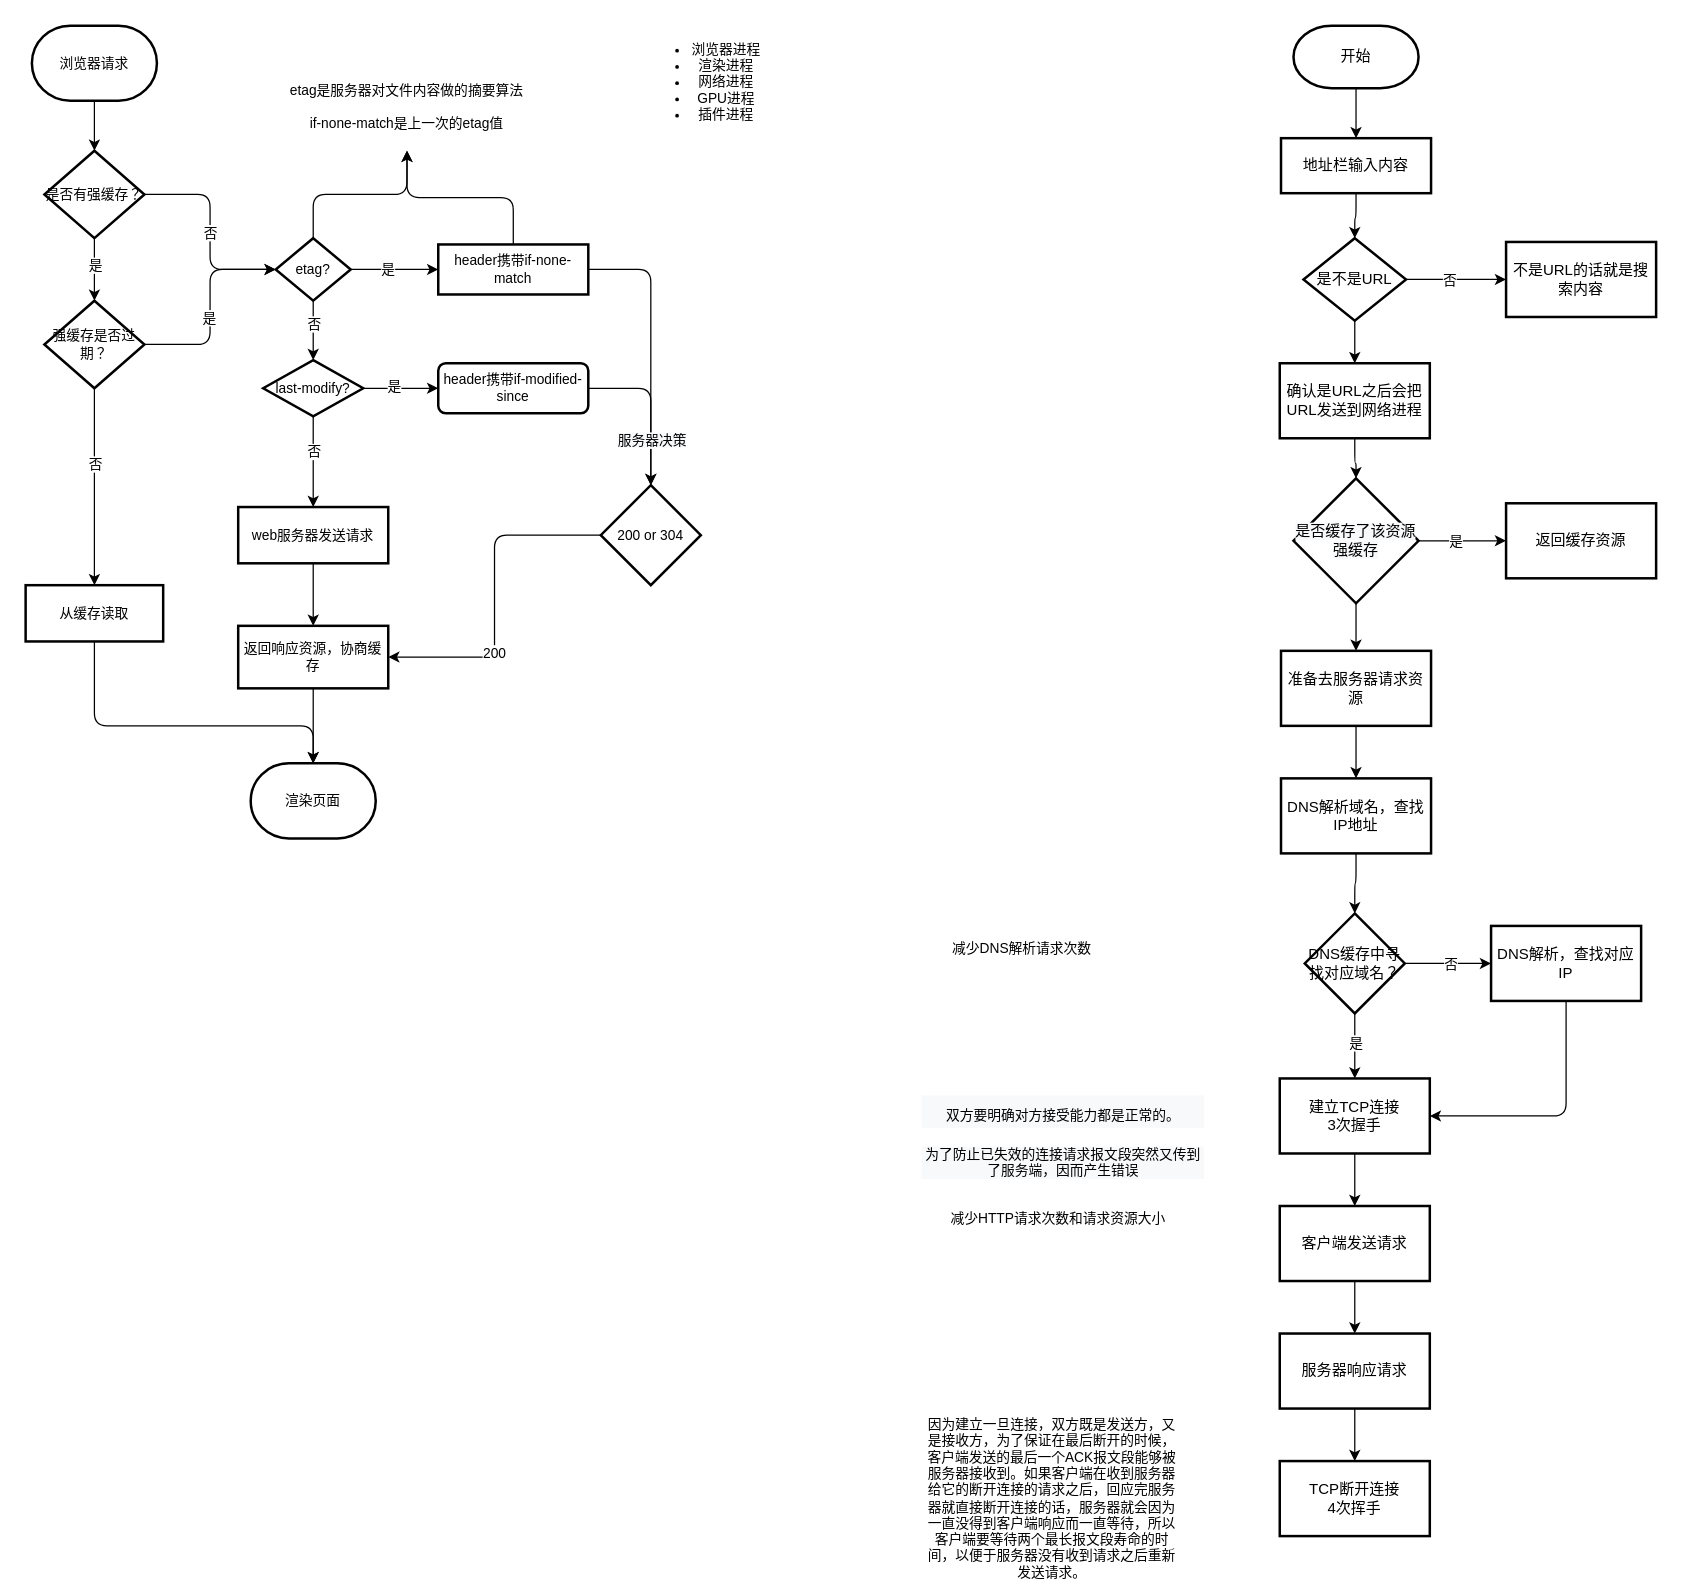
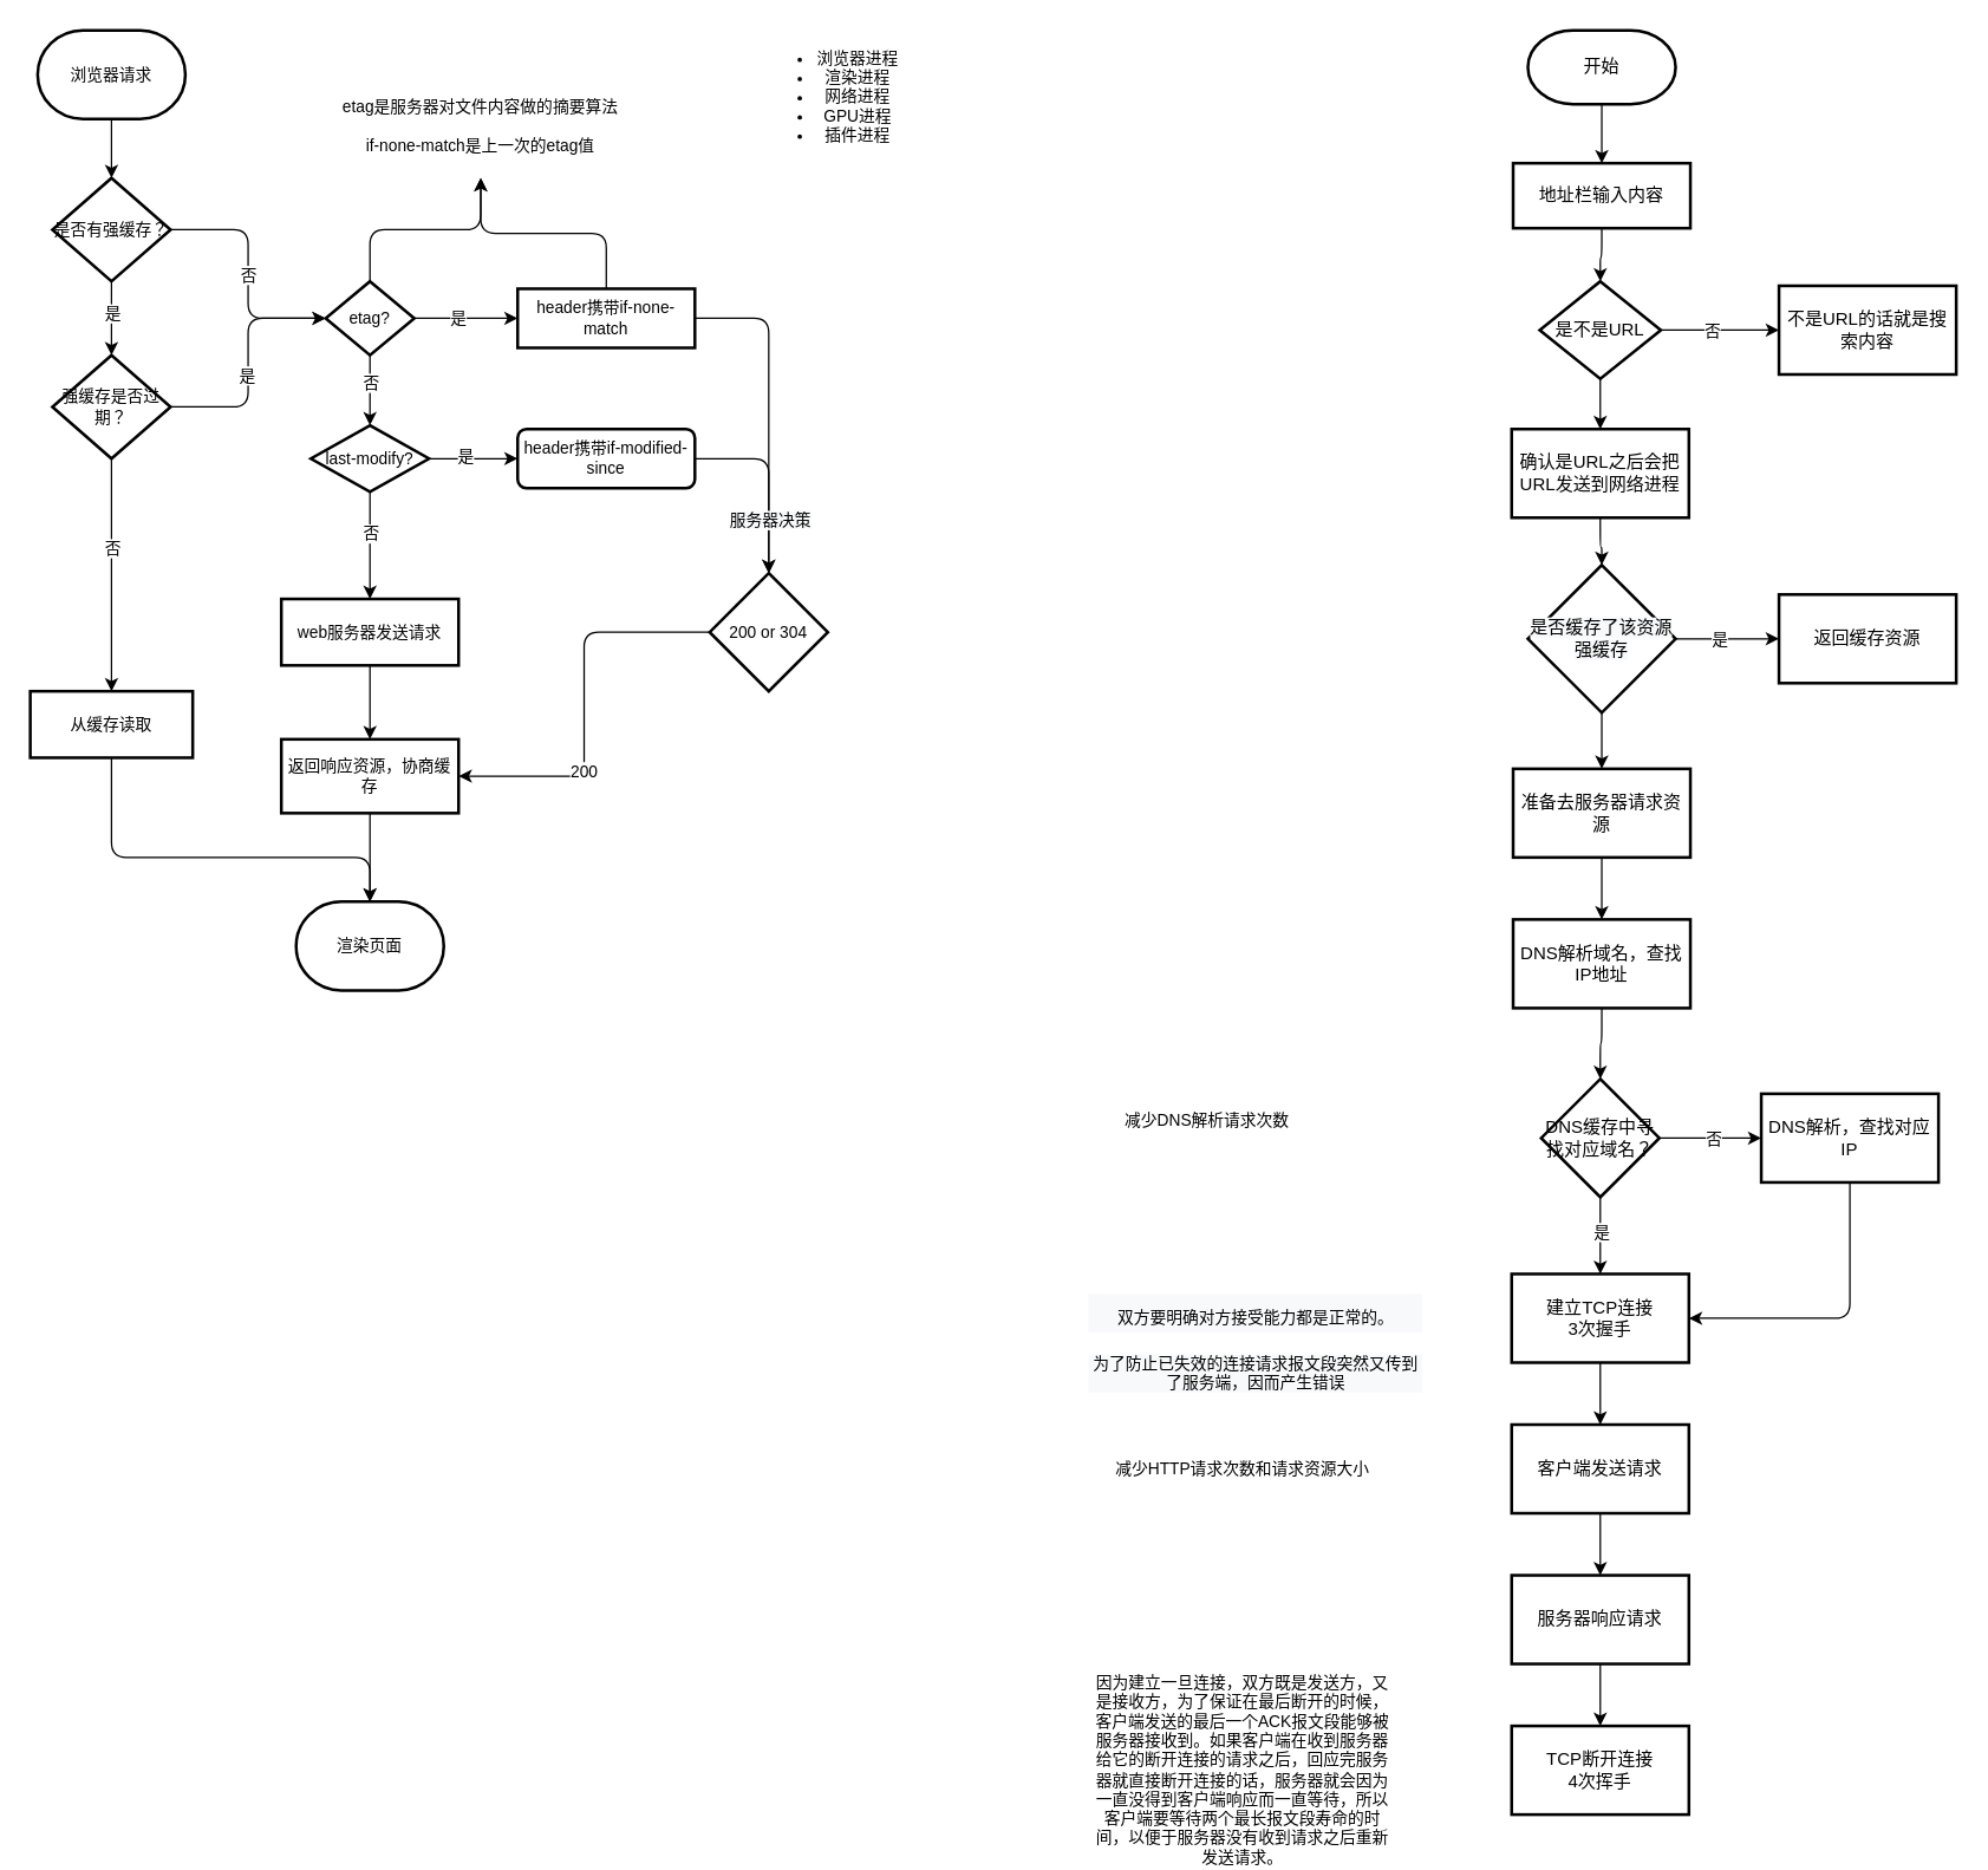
- <mxCell id="77" value="减少HTTP请求次数和请求资源大小" style="text;html=1;strokeColor=none;fillColor=none;align=center;verticalAlign=middle;whiteSpace=wrap;rounded=0;fontSize=11;" vertex="1" parent="1"><mxGeometry x="741" y="964" width="210" height="20" as="geometry" /></mxCell>
+ <mxCell id="77" value="减少HTTP请求次数和请求资源大小" style="text;html=1;strokeColor=none;fillColor=none;align=center;verticalAlign=middle;whiteSpace=wrap;rounded=0;fontSize=11;" vertex="1" parent="1"><mxGeometry x="736" y="984" width="210" height="20" as="geometry" /></mxCell>
